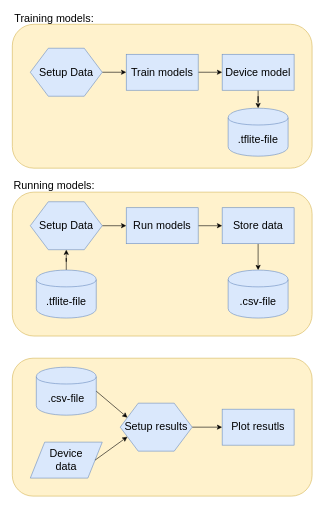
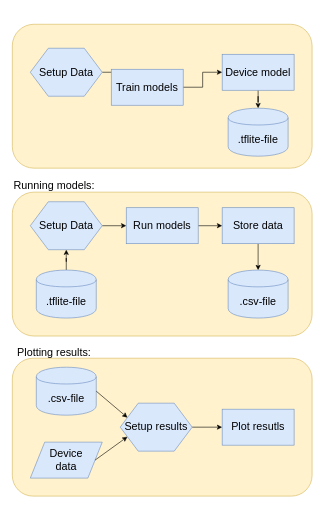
- <mxCell id="28" value="&lt;span style=&quot;font-size: 18px&quot;&gt;Training models:&lt;/span&gt;" style="text;html=1;strokeColor=none;fillColor=none;align=center;verticalAlign=middle;whiteSpace=wrap;rounded=0;" vertex="1" parent="1"><mxGeometry x="20" y="20" width="140" height="20" as="geometry" /></mxCell>
- <mxCell id="14" value="&lt;span style=&quot;font-size: 18px&quot;&gt;Train models&lt;/span&gt;" style="rounded=0;whiteSpace=wrap;html=1;fillColor=#dae8fc;strokeColor=#6c8ebf;" vertex="1" parent="1"><mxGeometry x="210" y="90" width="120" height="60" as="geometry" /></mxCell>
+ <mxCell id="14" value="&lt;span style=&quot;font-size: 18px&quot;&gt;Train models&lt;/span&gt;" style="rounded=0;whiteSpace=wrap;html=1;fillColor=#dae8fc;strokeColor=#6c8ebf;" vertex="1" parent="1"><mxGeometry x="185" y="115" width="120" height="60" as="geometry" /></mxCell>
+ <mxCell id="29" value="&lt;span style=&quot;font-size: 18px&quot;&gt;Plotting results:&lt;/span&gt;" style="text;html=1;strokeColor=none;fillColor=none;align=center;verticalAlign=middle;whiteSpace=wrap;rounded=0;" vertex="1" parent="1"><mxGeometry x="20" y="577" width="140" height="20" as="geometry" /></mxCell>
